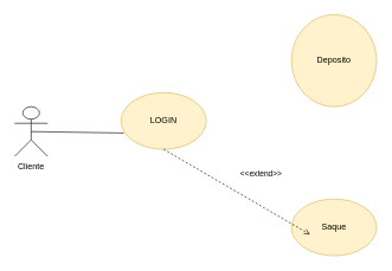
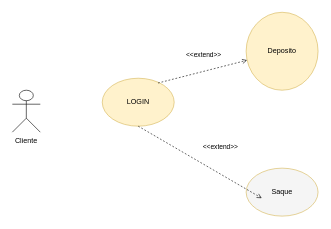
+ <mxCell id="8" value="&amp;lt;&amp;lt;extend&amp;gt;&amp;gt;" style="html=1;verticalAlign=bottom;labelBackgroundColor=none;endArrow=open;endFill=0;dashed=1;rounded=0;exitX=0.775;exitY=0.1;exitDx=0;exitDy=0;exitPerimeter=0;" edge="1" parent="1" source="5" target="3"><mxGeometry x="0.076" y="18" width="160" relative="1" as="geometry"><mxPoint x="250" y="110" as="sourcePoint" /><mxPoint x="410" y="110" as="targetPoint" /><mxPoint as="offset" /></mxGeometry></mxCell>
- <mxCell id="6" value="" style="endArrow=none;html=1;rounded=0;entryX=0.033;entryY=0.713;entryDx=0;entryDy=0;entryPerimeter=0;exitX=0.5;exitY=0.5;exitDx=0;exitDy=0;exitPerimeter=0;" edge="1" parent="1" source="2" target="5"><mxGeometry width="50" height="50" relative="1" as="geometry"><mxPoint x="70" y="190" as="sourcePoint" /><mxPoint x="150" y="190" as="targetPoint" /></mxGeometry></mxCell>
- <mxCell id="4" value="Saque" style="ellipse;whiteSpace=wrap;html=1;fillColor=#fff2cc;strokeColor=#d6b656;" vertex="1" parent="1"><mxGeometry x="410" y="280" width="120" height="80" as="geometry" /></mxCell>
+ <mxCell id="4" value="Saque" style="ellipse;whiteSpace=wrap;html=1;fillColor=#f5f5f5;strokeColor=#d6b656;" vertex="1" parent="1"><mxGeometry x="410" y="280" width="120" height="80" as="geometry" /></mxCell>
